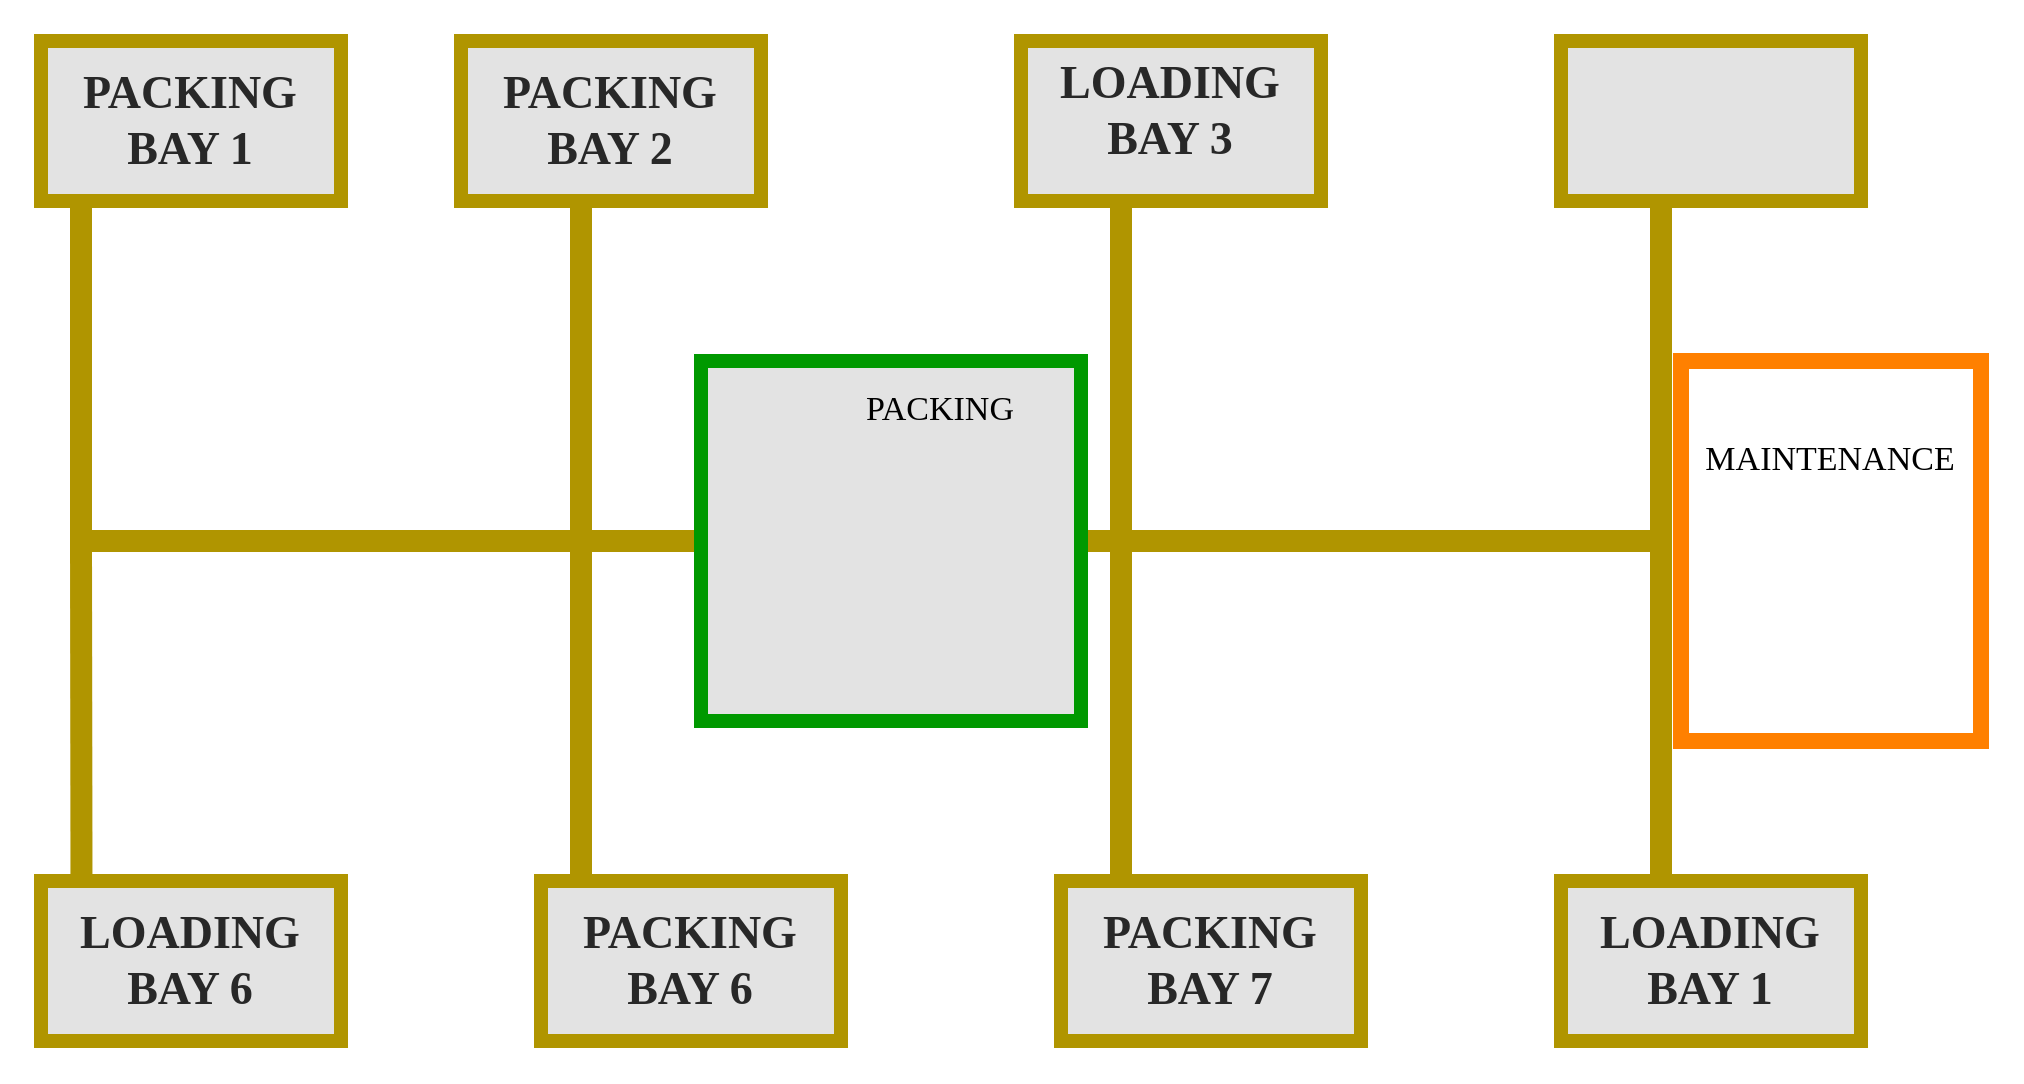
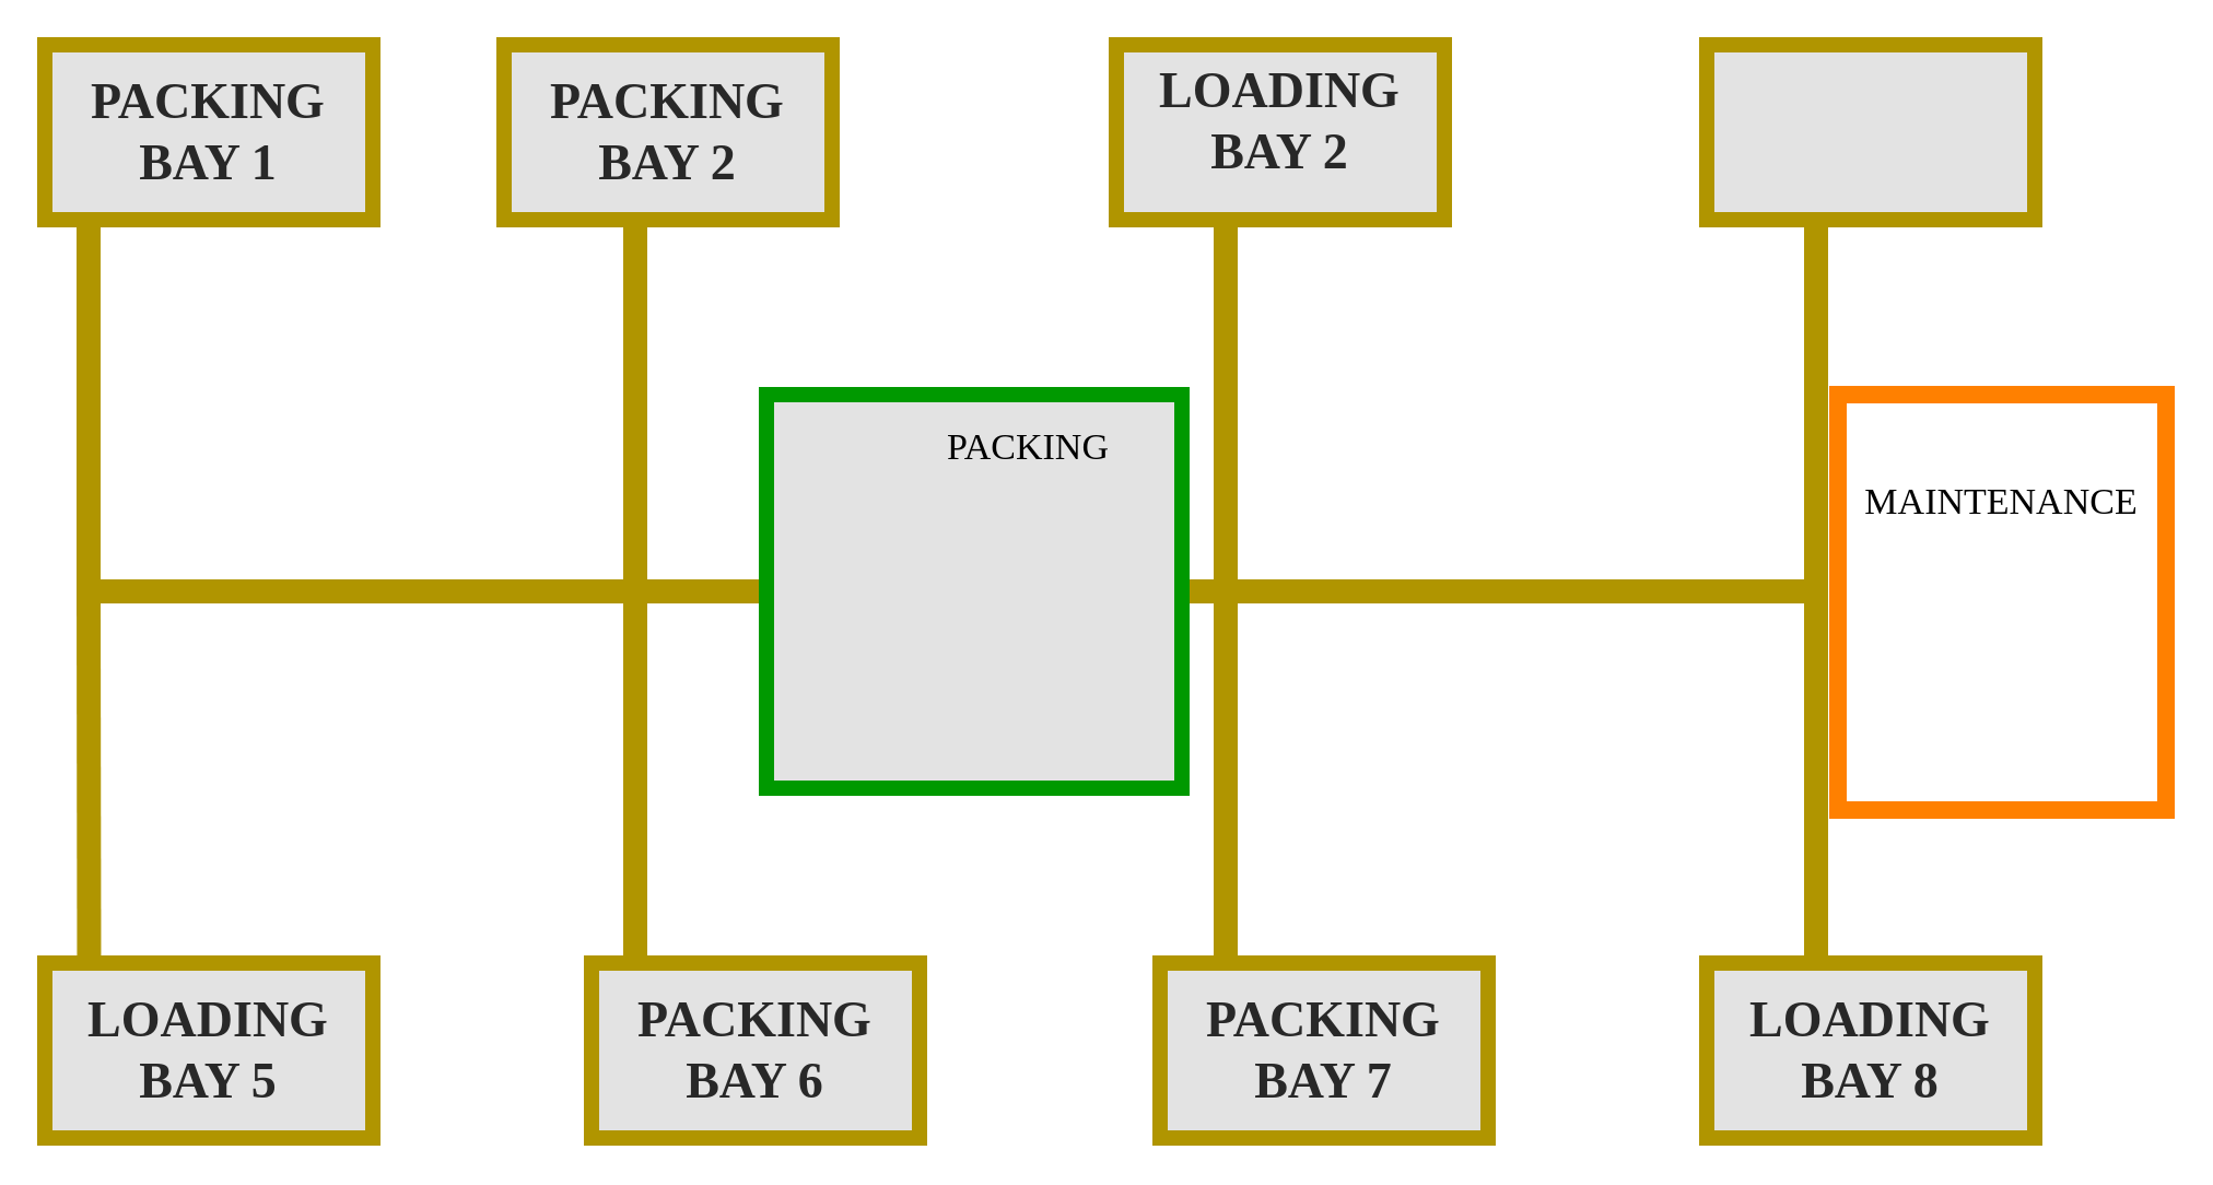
- <mxCell id="24" value="&lt;p&gt;&lt;span style=&quot;color: rgb(40, 40, 40);&quot;&gt;&lt;b&gt;&lt;font face=&quot;Russo One&quot; data-font-src=&quot;https://fonts.googleapis.com/css?family=+Russo+One+&quot;&gt;LOADING BAY 3&lt;/font&gt;&lt;/b&gt;&lt;/span&gt;&lt;/p&gt;" style="text;html=1;align=center;verticalAlign=middle;whiteSpace=wrap;rounded=0;fontSize=23;" vertex="1" parent="1"><mxGeometry x="525" y="40" width="120" height="30" as="geometry" /></mxCell>
+ <mxCell id="24" value="&lt;p&gt;&lt;span style=&quot;color: rgb(40, 40, 40);&quot;&gt;&lt;b&gt;&lt;font face=&quot;Russo One&quot; data-font-src=&quot;https://fonts.googleapis.com/css?family=+Russo+One+&quot;&gt;LOADING BAY 2&lt;/font&gt;&lt;/b&gt;&lt;/span&gt;&lt;/p&gt;" style="text;html=1;align=center;verticalAlign=middle;whiteSpace=wrap;rounded=0;fontSize=23;" vertex="1" parent="1"><mxGeometry x="525" y="40" width="120" height="30" as="geometry" /></mxCell>
- <mxCell id="25" value="&lt;p&gt;&lt;span style=&quot;color: rgb(40, 40, 40);&quot;&gt;&lt;b&gt;&lt;font face=&quot;Russo One&quot; data-font-src=&quot;https://fonts.googleapis.com/css?family=+Russo+One+&quot;&gt;LOADING BAY 6&lt;/font&gt;&lt;/b&gt;&lt;/span&gt;&lt;/p&gt;" style="text;html=1;align=center;verticalAlign=middle;whiteSpace=wrap;rounded=0;fontSize=23;" vertex="1" parent="1"><mxGeometry x="35" y="465" width="120" height="30" as="geometry" /></mxCell>
+ <mxCell id="25" value="&lt;p&gt;&lt;span style=&quot;color: rgb(40, 40, 40);&quot;&gt;&lt;b&gt;&lt;font face=&quot;Russo One&quot; data-font-src=&quot;https://fonts.googleapis.com/css?family=+Russo+One+&quot;&gt;LOADING BAY 5&lt;/font&gt;&lt;/b&gt;&lt;/span&gt;&lt;/p&gt;" style="text;html=1;align=center;verticalAlign=middle;whiteSpace=wrap;rounded=0;fontSize=23;" vertex="1" parent="1"><mxGeometry x="35" y="465" width="120" height="30" as="geometry" /></mxCell>
- <mxCell id="28" value="&lt;p&gt;&lt;span style=&quot;color: rgb(40, 40, 40);&quot;&gt;&lt;b&gt;&lt;font face=&quot;Russo One&quot; data-font-src=&quot;https://fonts.googleapis.com/css?family=+Russo+One+&quot;&gt;LOADING BAY 1&lt;/font&gt;&lt;/b&gt;&lt;/span&gt;&lt;/p&gt;" style="text;html=1;align=center;verticalAlign=middle;whiteSpace=wrap;rounded=0;fontSize=23;" vertex="1" parent="1"><mxGeometry x="795" y="465" width="120" height="30" as="geometry" /></mxCell>
+ <mxCell id="28" value="&lt;p&gt;&lt;span style=&quot;color: rgb(40, 40, 40);&quot;&gt;&lt;b&gt;&lt;font face=&quot;Russo One&quot; data-font-src=&quot;https://fonts.googleapis.com/css?family=+Russo+One+&quot;&gt;LOADING BAY 8&lt;/font&gt;&lt;/b&gt;&lt;/span&gt;&lt;/p&gt;" style="text;html=1;align=center;verticalAlign=middle;whiteSpace=wrap;rounded=0;fontSize=23;" vertex="1" parent="1"><mxGeometry x="795" y="465" width="120" height="30" as="geometry" /></mxCell>
